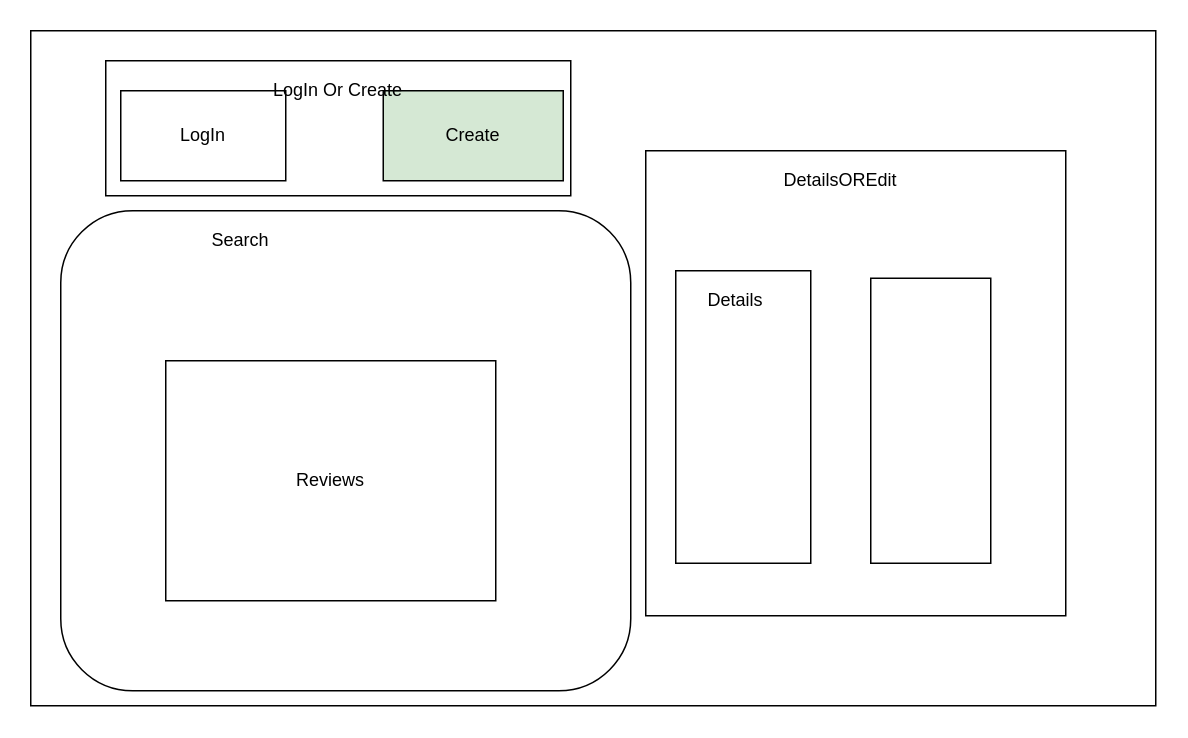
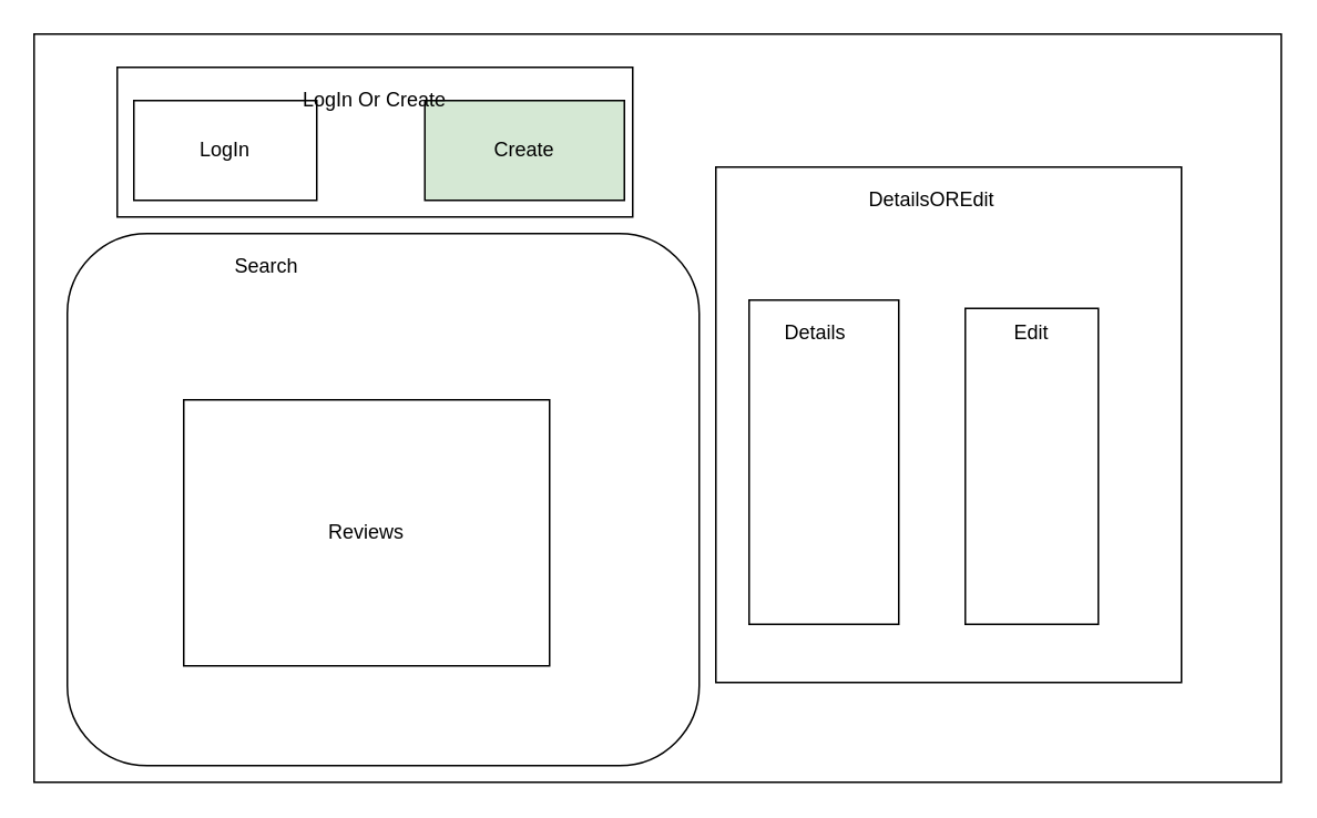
+ <mxCell id="13" value="Edit" style="text;html=1;strokeColor=none;fillColor=none;align=center;verticalAlign=middle;whiteSpace=wrap;rounded=0;" vertex="1" parent="1"><mxGeometry x="600" y="190" width="40" height="20" as="geometry" /></mxCell>
